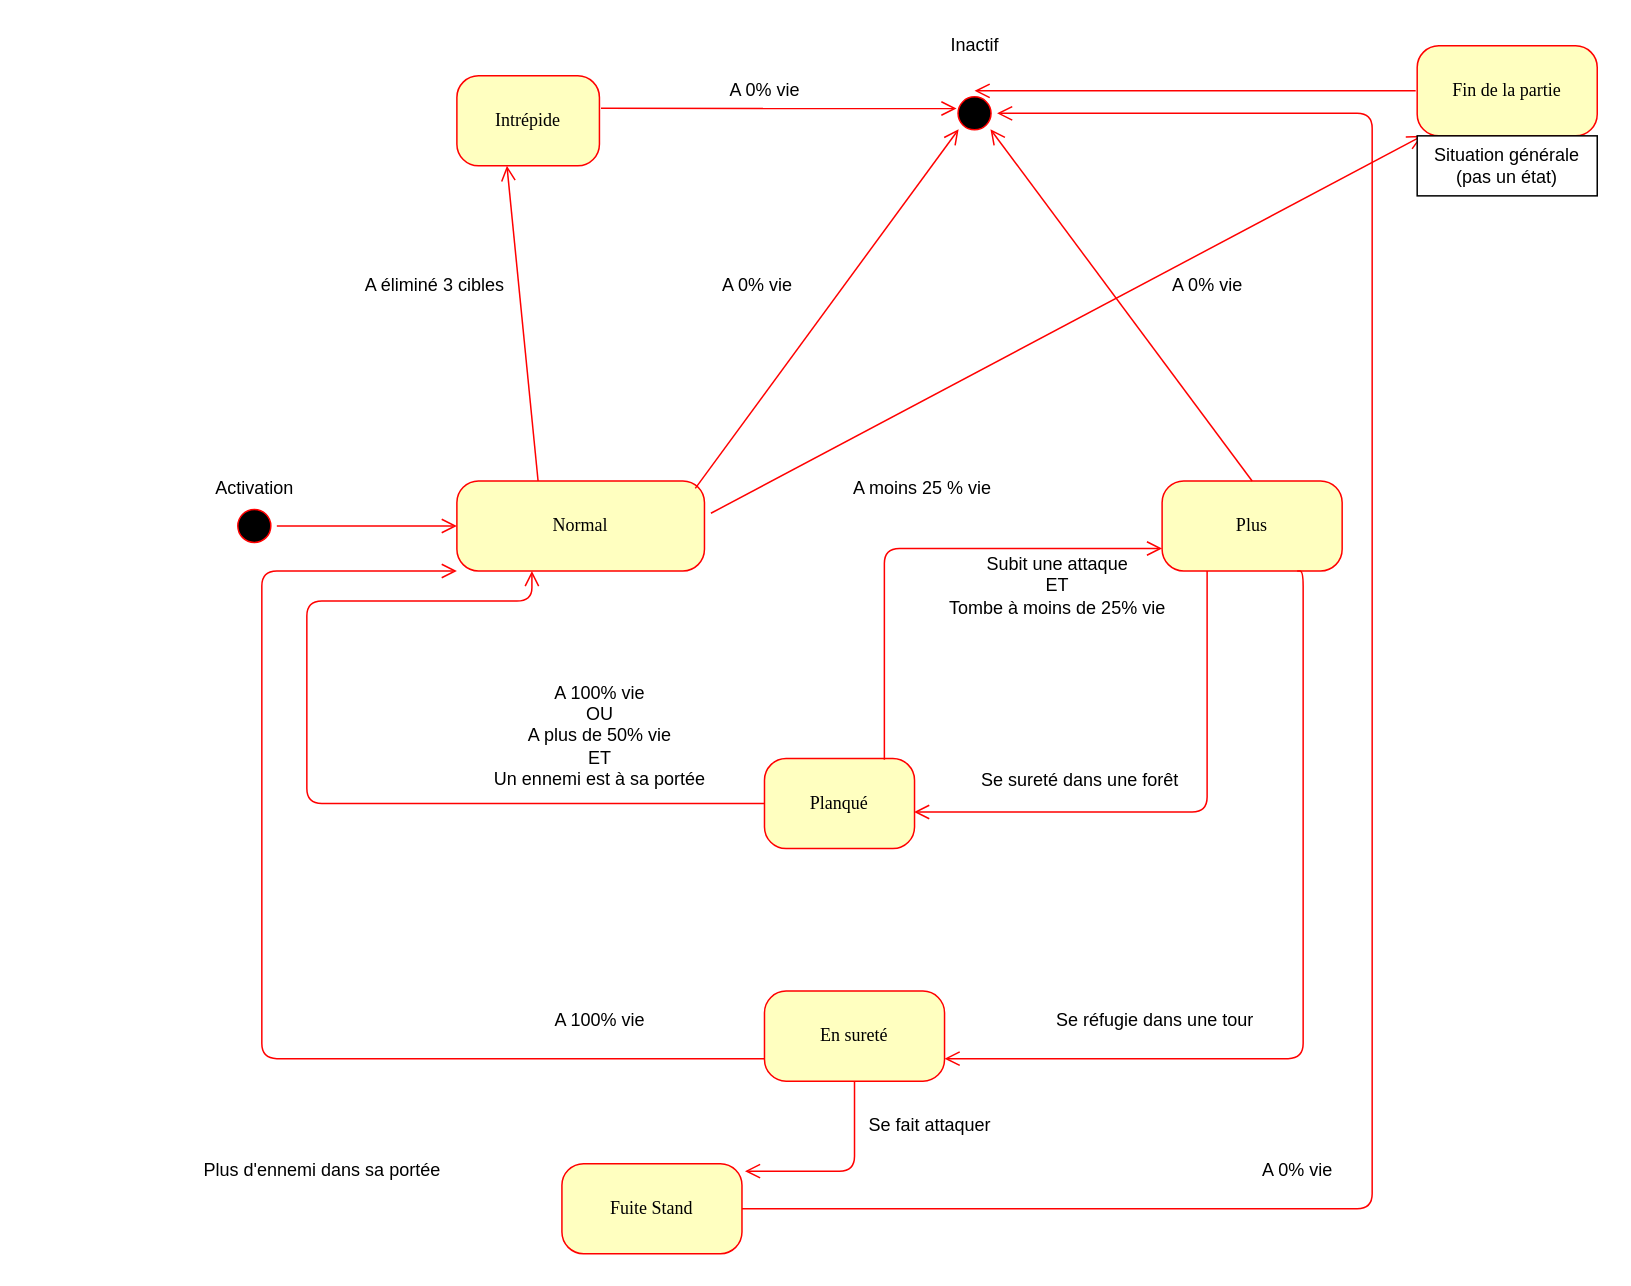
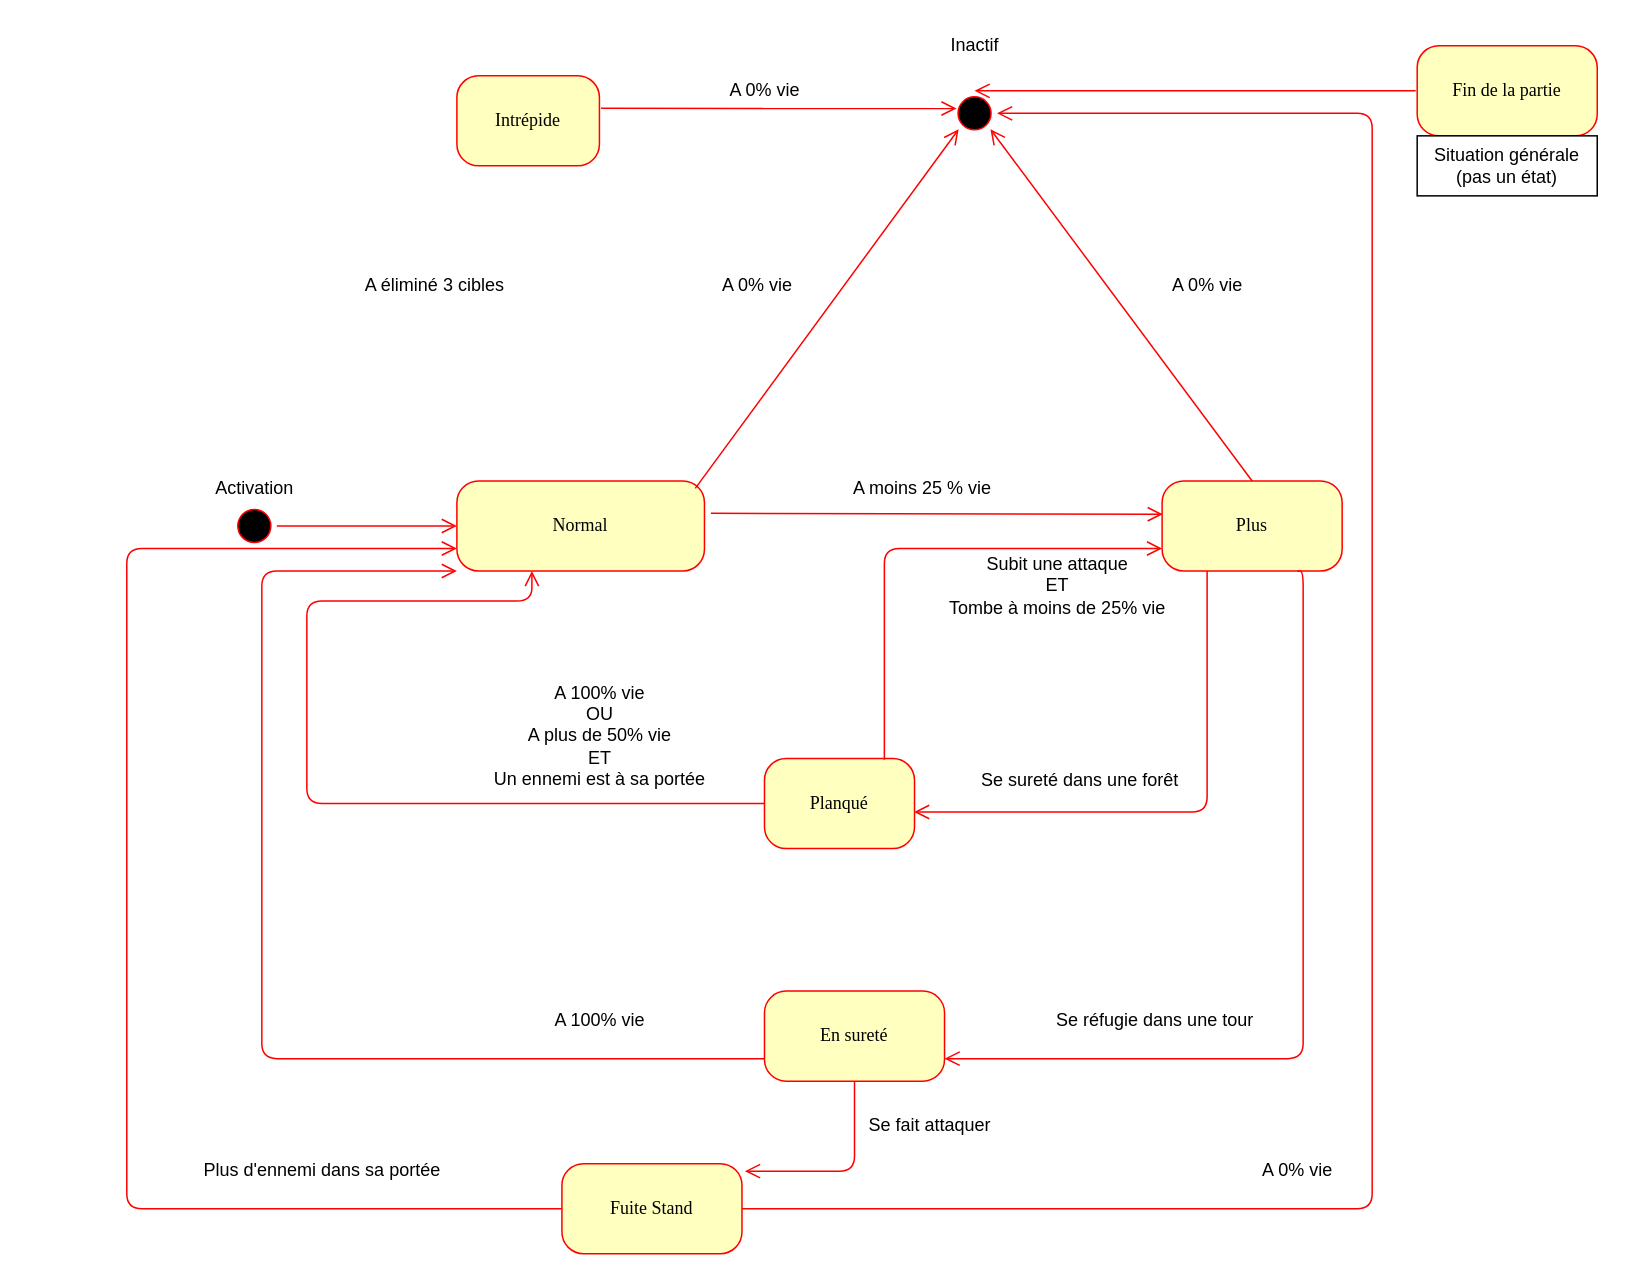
- <mxCell id="11" style="html=1;labelBackgroundColor=none;endArrow=open;endSize=8;strokeColor=#ff0000;fontFamily=Verdana;fontSize=12;align=left;entryX=0.351;entryY=0.999;entryDx=0;entryDy=0;entryPerimeter=0;exitX=0.328;exitY=0;exitDx=0;exitDy=0;exitPerimeter=0;" parent="1" source="4" target="3" edge="1"><mxGeometry relative="1" as="geometry"><mxPoint x="280" y="310" as="sourcePoint" /><mxPoint x="480" y="340" as="targetPoint" /></mxGeometry></mxCell>
- <mxCell id="13" style="html=1;labelBackgroundColor=none;endArrow=open;endSize=8;strokeColor=#ff0000;fontFamily=Verdana;fontSize=12;align=left;exitX=1.026;exitY=0.359;exitDx=0;exitDy=0;exitPerimeter=0;" parent="1" source="4" target="21" edge="1"><mxGeometry relative="1" as="geometry"><mxPoint x="360" y="369.5" as="sourcePoint" /><mxPoint x="480" y="369.5" as="targetPoint" /></mxGeometry></mxCell>
+ <mxCell id="13" style="html=1;labelBackgroundColor=none;endArrow=open;endSize=8;strokeColor=#ff0000;fontFamily=Verdana;fontSize=12;align=left;entryX=0.004;entryY=0.37;entryDx=0;entryDy=0;entryPerimeter=0;exitX=1.026;exitY=0.359;exitDx=0;exitDy=0;exitPerimeter=0;" parent="1" source="4" target="7" edge="1"><mxGeometry relative="1" as="geometry"><mxPoint x="360" y="369.5" as="sourcePoint" /><mxPoint x="480" y="369.5" as="targetPoint" /></mxGeometry></mxCell>
+ <mxCell id="39" style="edgeStyle=orthogonalEdgeStyle;html=1;labelBackgroundColor=none;endArrow=open;endSize=8;strokeColor=#ff0000;fontFamily=Verdana;fontSize=12;align=left;exitX=0;exitY=0.5;exitDx=0;exitDy=0;entryX=0;entryY=0.75;entryDx=0;entryDy=0;" parent="1" source="9" target="4" edge="1"><mxGeometry relative="1" as="geometry"><mxPoint x="170" y="565" as="sourcePoint" /><mxPoint x="-163.2" y="620.74" as="targetPoint" /><Array as="points"><mxPoint x="20" y="805" /><mxPoint x="20" y="365" /></Array></mxGeometry></mxCell>
